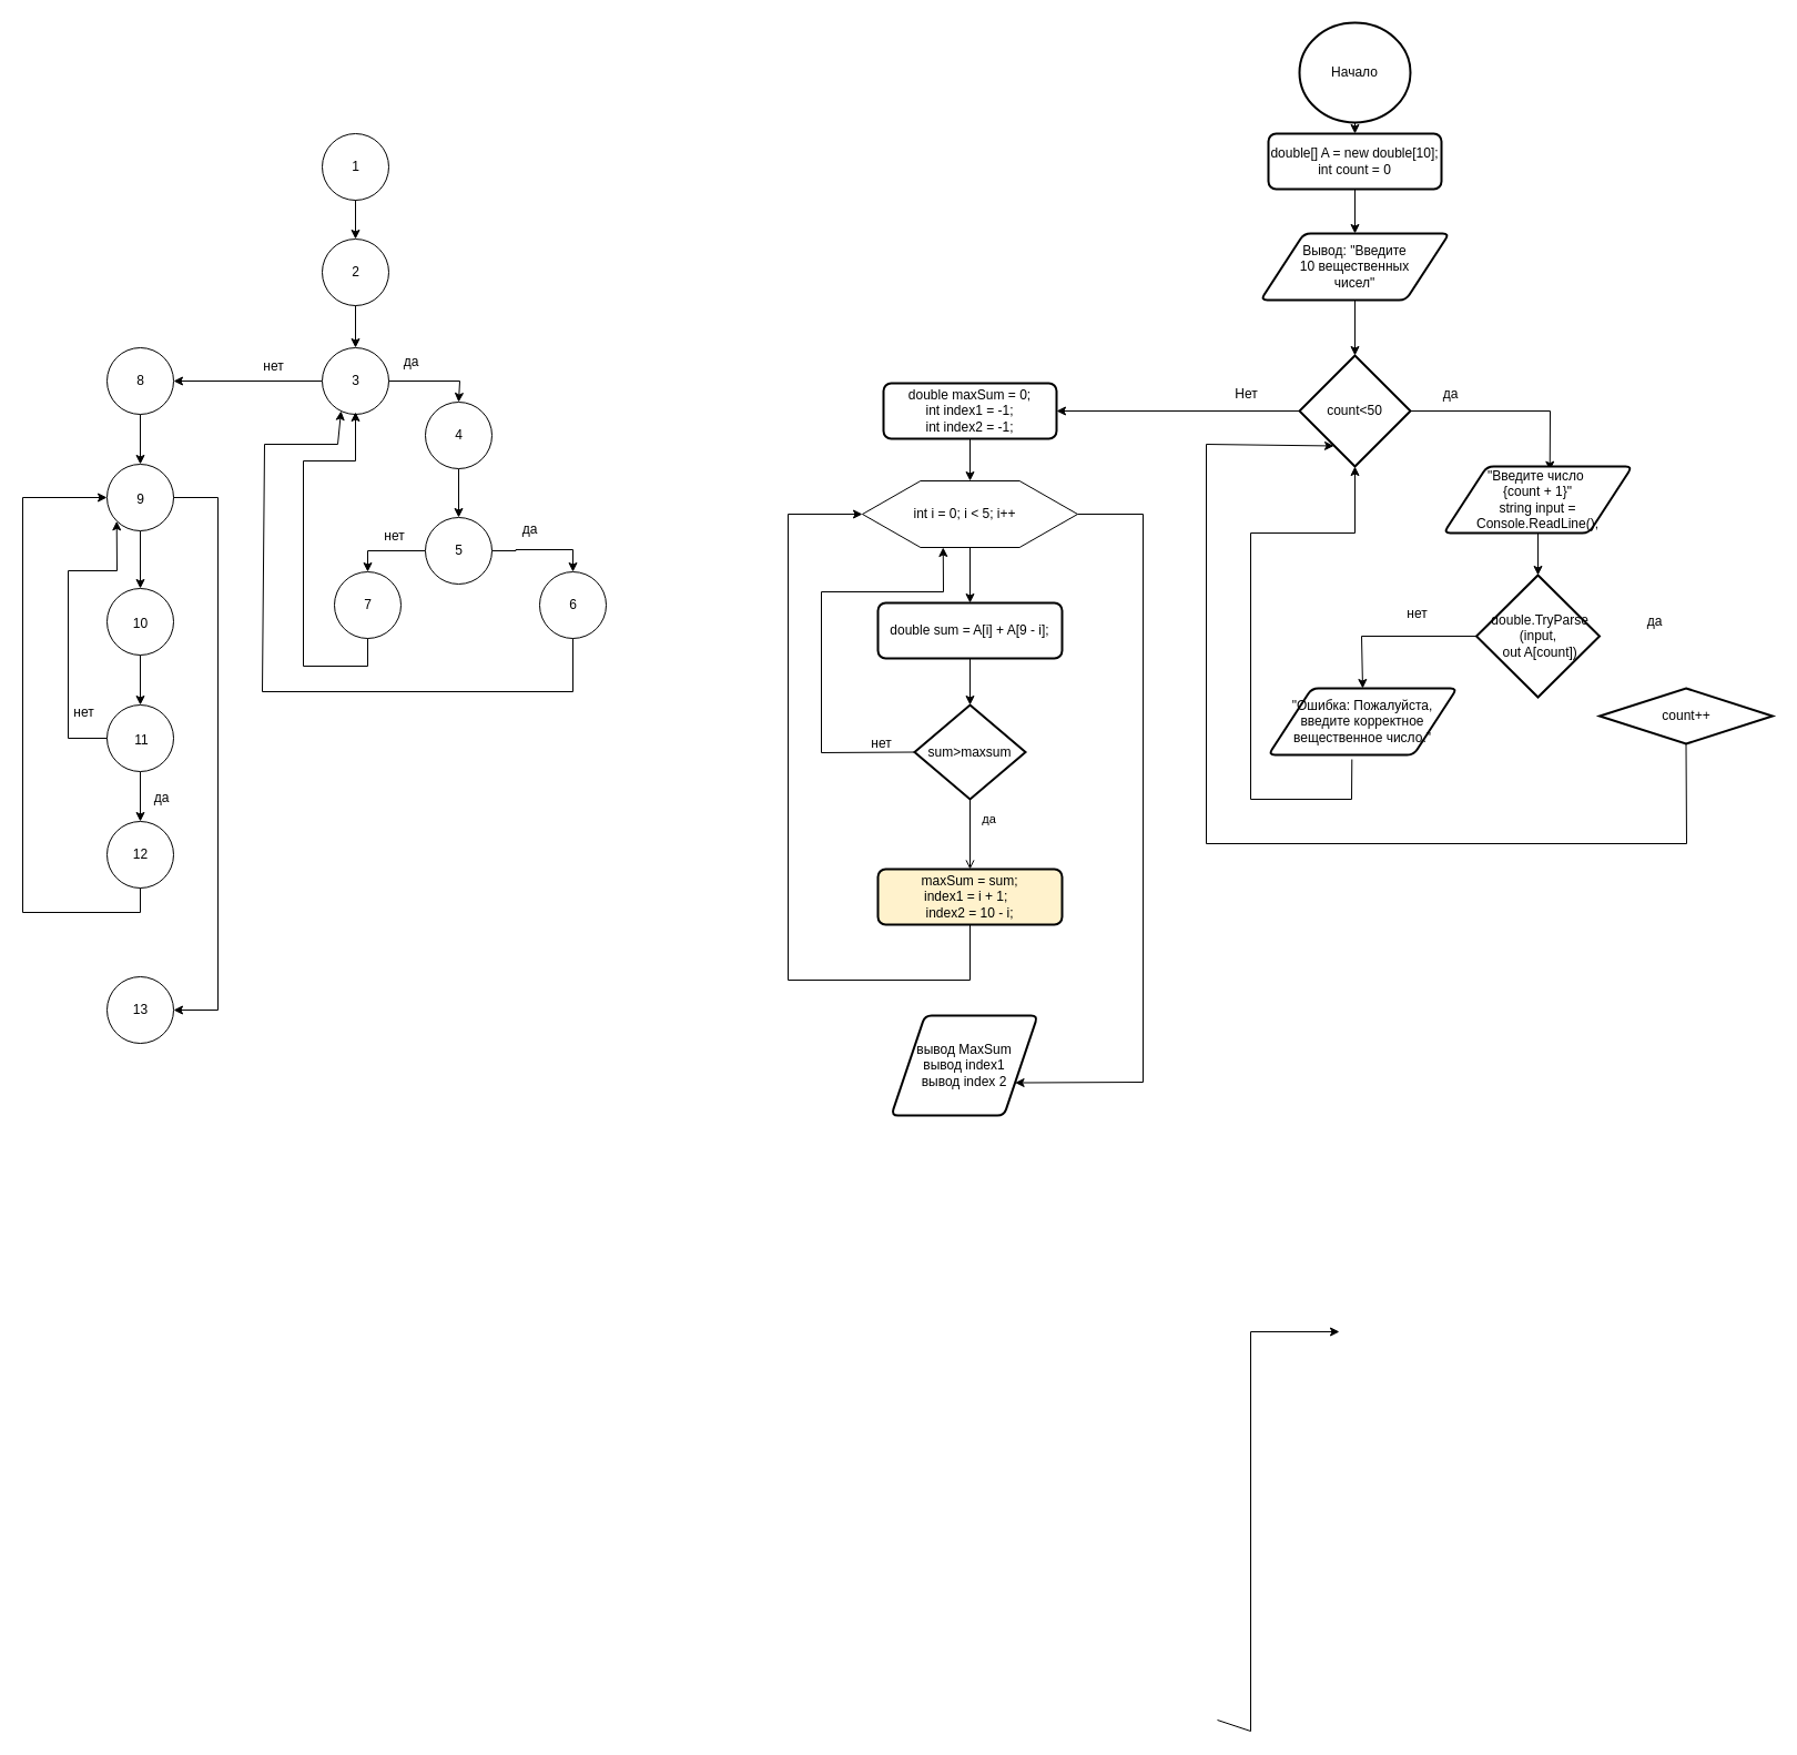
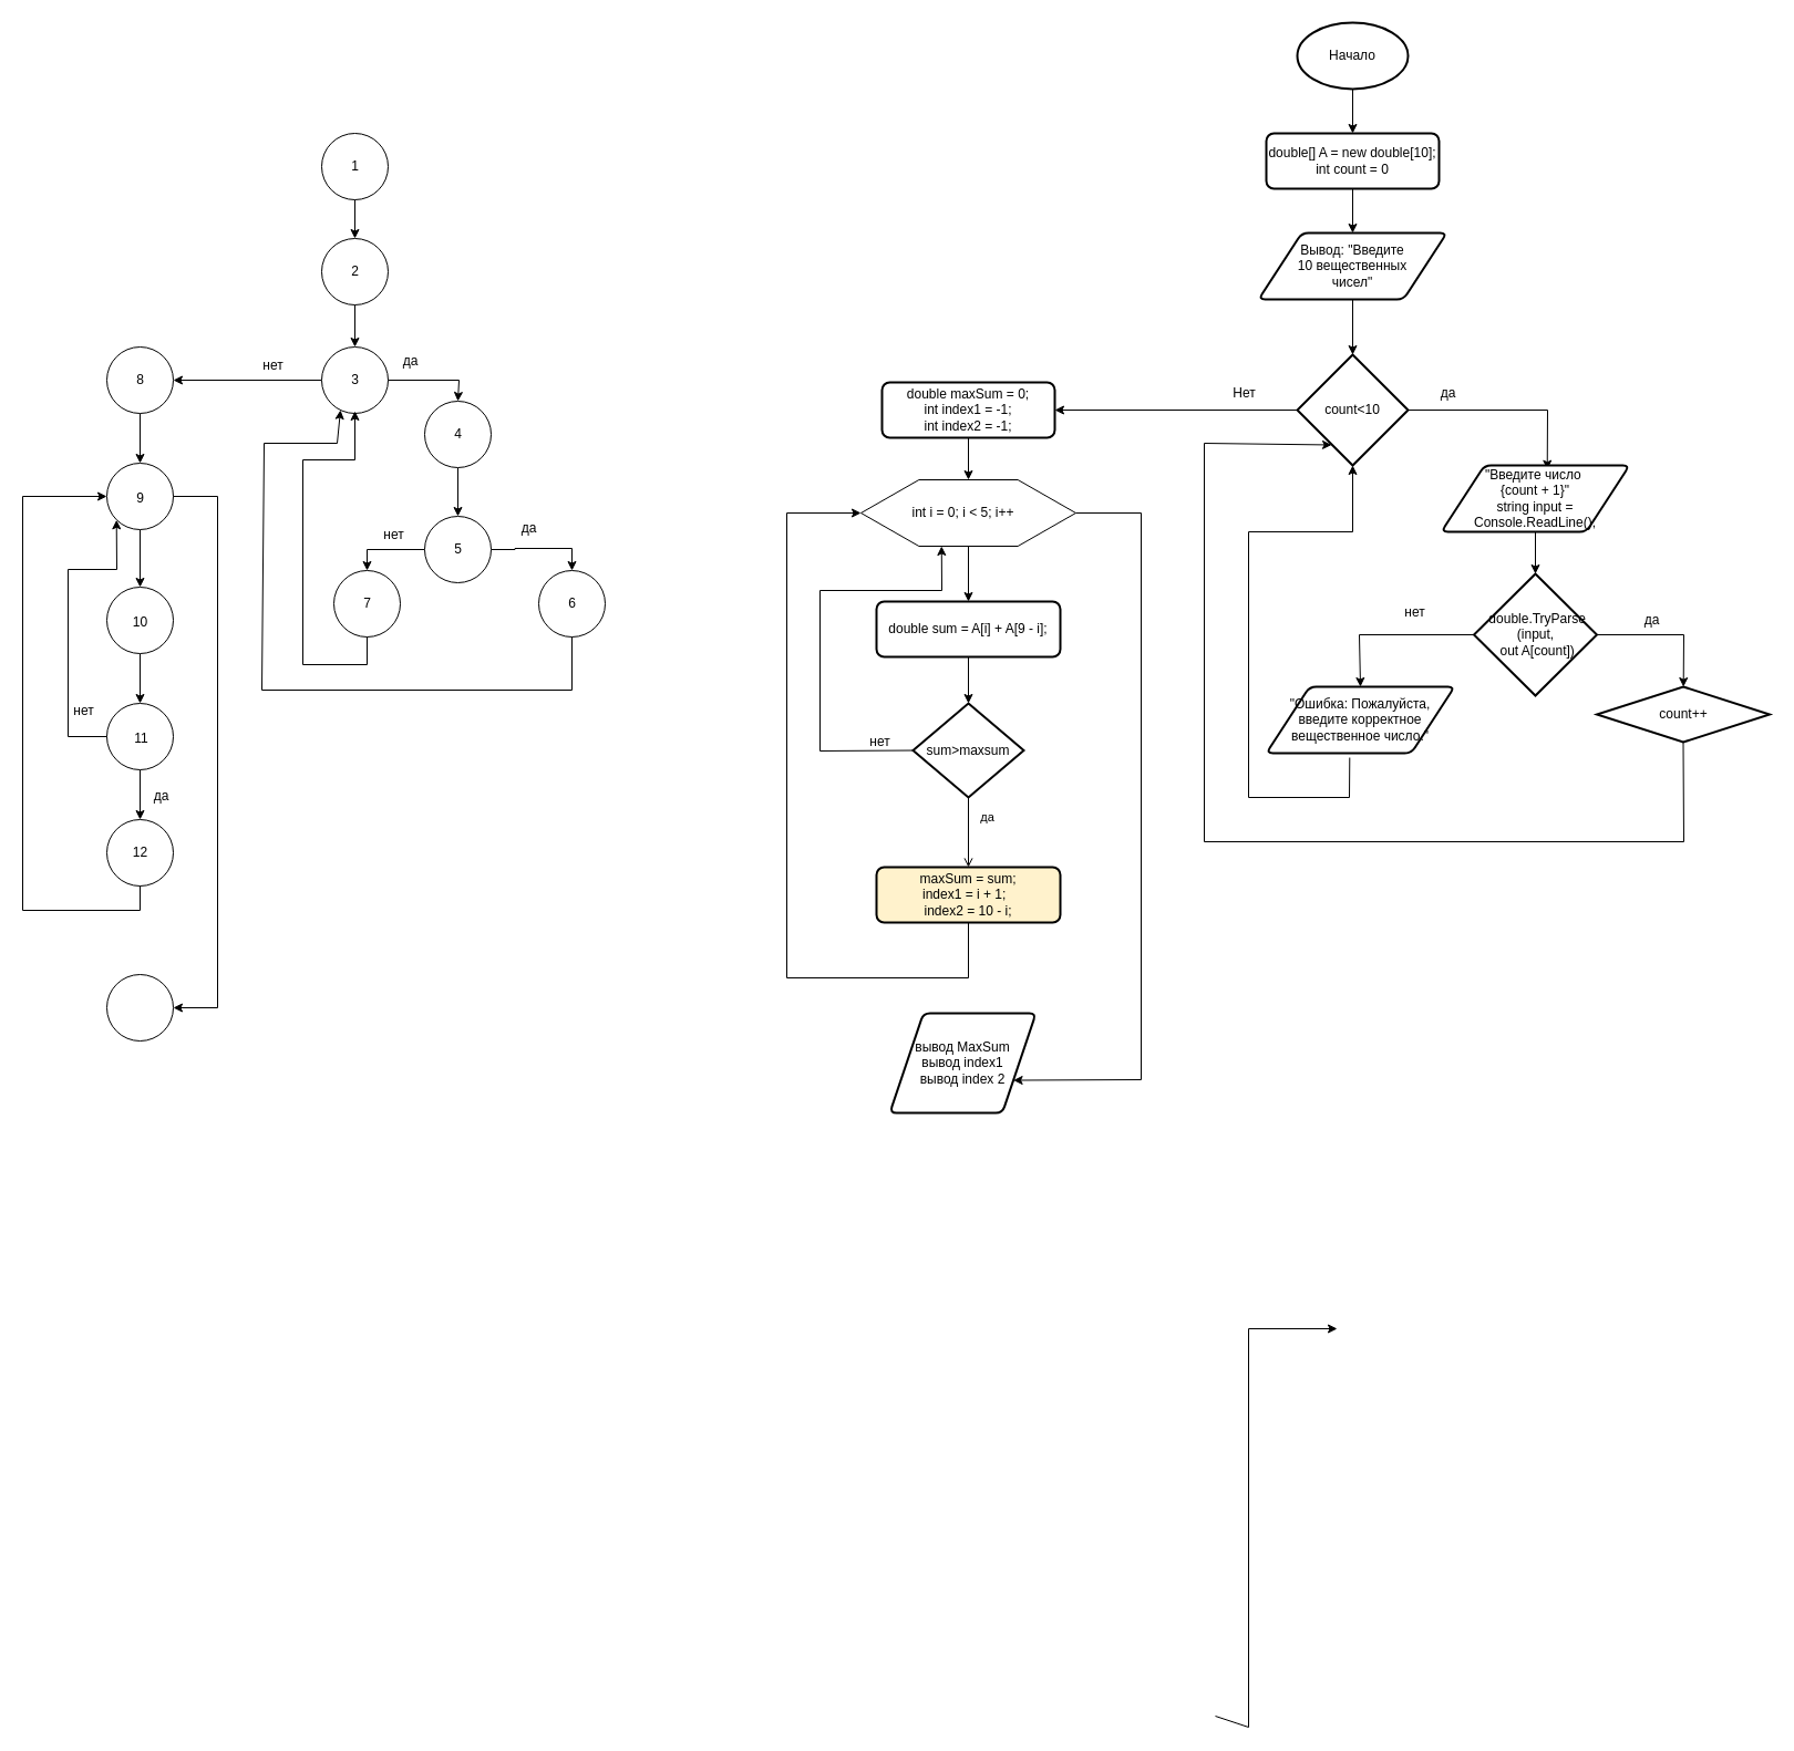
- <mxCell id="2" value="Начало" style="strokeWidth=2;html=1;shape=mxgraph.flowchart.start_1;whiteSpace=wrap;" vertex="1" parent="1"><mxGeometry x="1171" y="20" width="100" height="90" as="geometry" /></mxCell>
+ <mxCell id="2" value="Начало" style="strokeWidth=2;html=1;shape=mxgraph.flowchart.start_1;whiteSpace=wrap;" vertex="1" parent="1"><mxGeometry x="1171" y="20" width="100" height="60" as="geometry" /></mxCell>
- <mxCell id="22" value="count&amp;lt;50" style="strokeWidth=2;html=1;shape=mxgraph.flowchart.decision;whiteSpace=wrap;" vertex="1" parent="1"><mxGeometry x="1171" y="320" width="100" height="100" as="geometry" /></mxCell>
+ <mxCell id="22" value="count&amp;lt;10" style="strokeWidth=2;html=1;shape=mxgraph.flowchart.decision;whiteSpace=wrap;" vertex="1" parent="1"><mxGeometry x="1171" y="320" width="100" height="100" as="geometry" /></mxCell>
+ <mxCell id="31" value="" style="endArrow=classic;html=1;rounded=0;exitX=1;exitY=0.5;exitDx=0;exitDy=0;exitPerimeter=0;" edge="1" parent="1" source="27" target="29"><mxGeometry width="50" height="50" relative="1" as="geometry"><mxPoint x="1507" y="560" as="sourcePoint" /><mxPoint x="1557" y="510" as="targetPoint" /><Array as="points"><mxPoint x="1520" y="573" /></Array></mxGeometry></mxCell>
- <mxCell id="89" value="13" style="text;html=1;align=center;verticalAlign=middle;resizable=0;points=[];autosize=1;strokeColor=none;fillColor=none;" vertex="1" parent="1"><mxGeometry x="110.5" y="897" width="31" height="26" as="geometry" /></mxCell>
